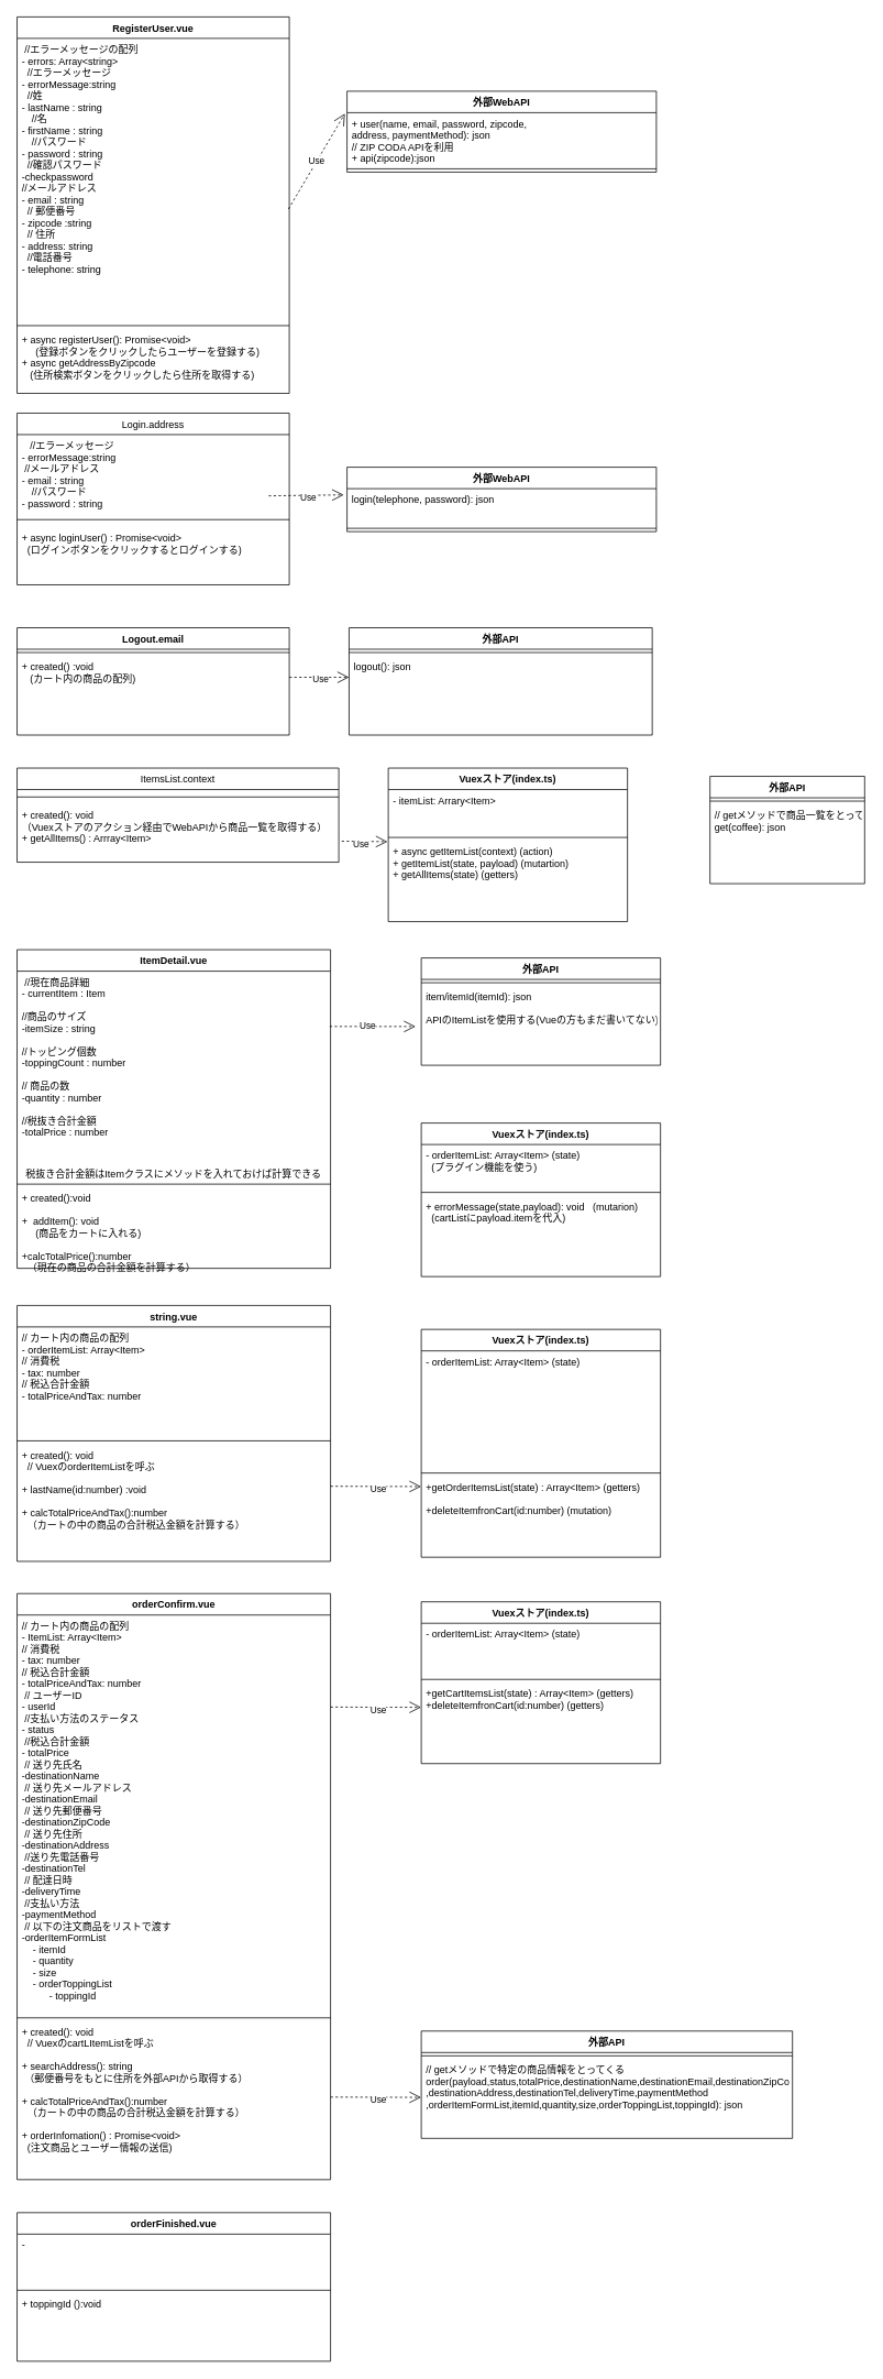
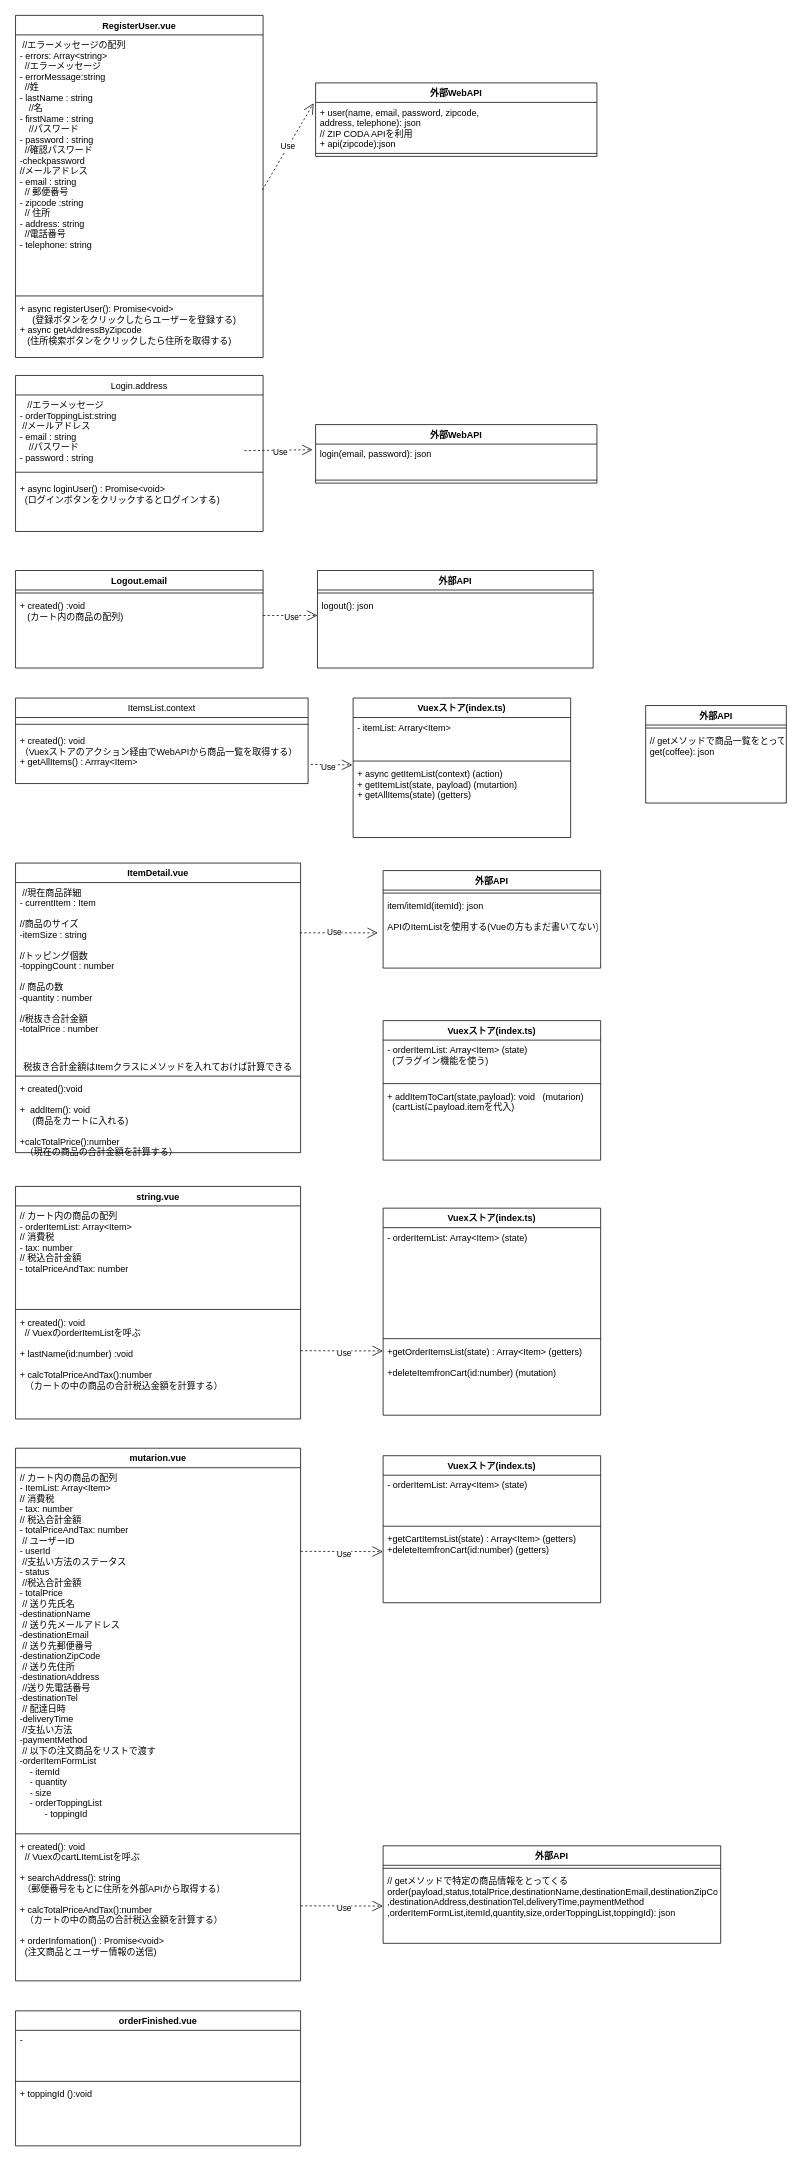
- <mxCell id="7" value="+ user(name, email, password, zipcode,&#10;address, paymentMethod): json&#10;// ZIP CODA APIを利用&#10;+ api(zipcode):json" style="text;strokeColor=none;fillColor=none;align=left;verticalAlign=top;spacingLeft=4;spacingRight=4;overflow=hidden;rotatable=0;points=[[0,0.5],[1,0.5]];portConstraint=eastwest;" parent="6" vertex="1"><mxGeometry y="26" width="375" height="64" as="geometry" /></mxCell>
+ <mxCell id="7" value="+ user(name, email, password, zipcode,&#10;address, telephone): json&#10;// ZIP CODA APIを利用&#10;+ api(zipcode):json" style="text;strokeColor=none;fillColor=none;align=left;verticalAlign=top;spacingLeft=4;spacingRight=4;overflow=hidden;rotatable=0;points=[[0,0.5],[1,0.5]];portConstraint=eastwest;" parent="6" vertex="1"><mxGeometry y="26" width="375" height="64" as="geometry" /></mxCell>
- <mxCell id="11" value="   //エラーメッセージ&#10;- errorMessage:string  &#10; //メールアドレス&#10;- email : string&#10;　//パスワード&#10;- password : string" style="text;strokeColor=none;fillColor=none;align=left;verticalAlign=top;spacingLeft=4;spacingRight=4;overflow=hidden;rotatable=0;points=[[0,0.5],[1,0.5]];portConstraint=eastwest;" parent="10" vertex="1"><mxGeometry y="26" width="330" height="94" as="geometry" /></mxCell>
+ <mxCell id="11" value="   //エラーメッセージ&#10;- orderToppingList:string  &#10; //メールアドレス&#10;- email : string&#10;　//パスワード&#10;- password : string" style="text;strokeColor=none;fillColor=none;align=left;verticalAlign=top;spacingLeft=4;spacingRight=4;overflow=hidden;rotatable=0;points=[[0,0.5],[1,0.5]];portConstraint=eastwest;" parent="10" vertex="1"><mxGeometry y="26" width="330" height="94" as="geometry" /></mxCell>
- <mxCell id="15" value="login(telephone, password): json" style="text;strokeColor=none;fillColor=none;align=left;verticalAlign=top;spacingLeft=4;spacingRight=4;overflow=hidden;rotatable=0;points=[[0,0.5],[1,0.5]];portConstraint=eastwest;" parent="14" vertex="1"><mxGeometry y="26" width="375" height="44" as="geometry" /></mxCell>
+ <mxCell id="15" value="login(email, password): json" style="text;strokeColor=none;fillColor=none;align=left;verticalAlign=top;spacingLeft=4;spacingRight=4;overflow=hidden;rotatable=0;points=[[0,0.5],[1,0.5]];portConstraint=eastwest;" parent="14" vertex="1"><mxGeometry y="26" width="375" height="44" as="geometry" /></mxCell>
- <mxCell id="41" value="+ errorMessage(state,payload): void   (mutarion)&#10;  (cartListにpayload.itemを代入)" style="text;strokeColor=none;fillColor=none;align=left;verticalAlign=top;spacingLeft=4;spacingRight=4;overflow=hidden;rotatable=0;points=[[0,0.5],[1,0.5]];portConstraint=eastwest;" parent="38" vertex="1"><mxGeometry y="88" width="290" height="98" as="geometry" /></mxCell>
+ <mxCell id="41" value="+ addItemToCart(state,payload): void   (mutarion)&#10;  (cartListにpayload.itemを代入)" style="text;strokeColor=none;fillColor=none;align=left;verticalAlign=top;spacingLeft=4;spacingRight=4;overflow=hidden;rotatable=0;points=[[0,0.5],[1,0.5]];portConstraint=eastwest;" parent="38" vertex="1"><mxGeometry y="88" width="290" height="98" as="geometry" /></mxCell>
- <mxCell id="50" value="orderConfirm.vue" style="swimlane;fontStyle=1;align=center;verticalAlign=top;childLayout=stackLayout;horizontal=1;startSize=26;horizontalStack=0;resizeParent=1;resizeParentMax=0;resizeLast=0;collapsible=1;marginBottom=0;" parent="1" vertex="1"><mxGeometry y="1930" width="380" height="710" as="geometry" x="20" /></mxCell>
+ <mxCell id="50" value="mutarion.vue" style="swimlane;fontStyle=1;align=center;verticalAlign=top;childLayout=stackLayout;horizontal=1;startSize=26;horizontalStack=0;resizeParent=1;resizeParentMax=0;resizeLast=0;collapsible=1;marginBottom=0;" parent="1" vertex="1"><mxGeometry y="1930" width="380" height="710" as="geometry" x="20" /></mxCell>
